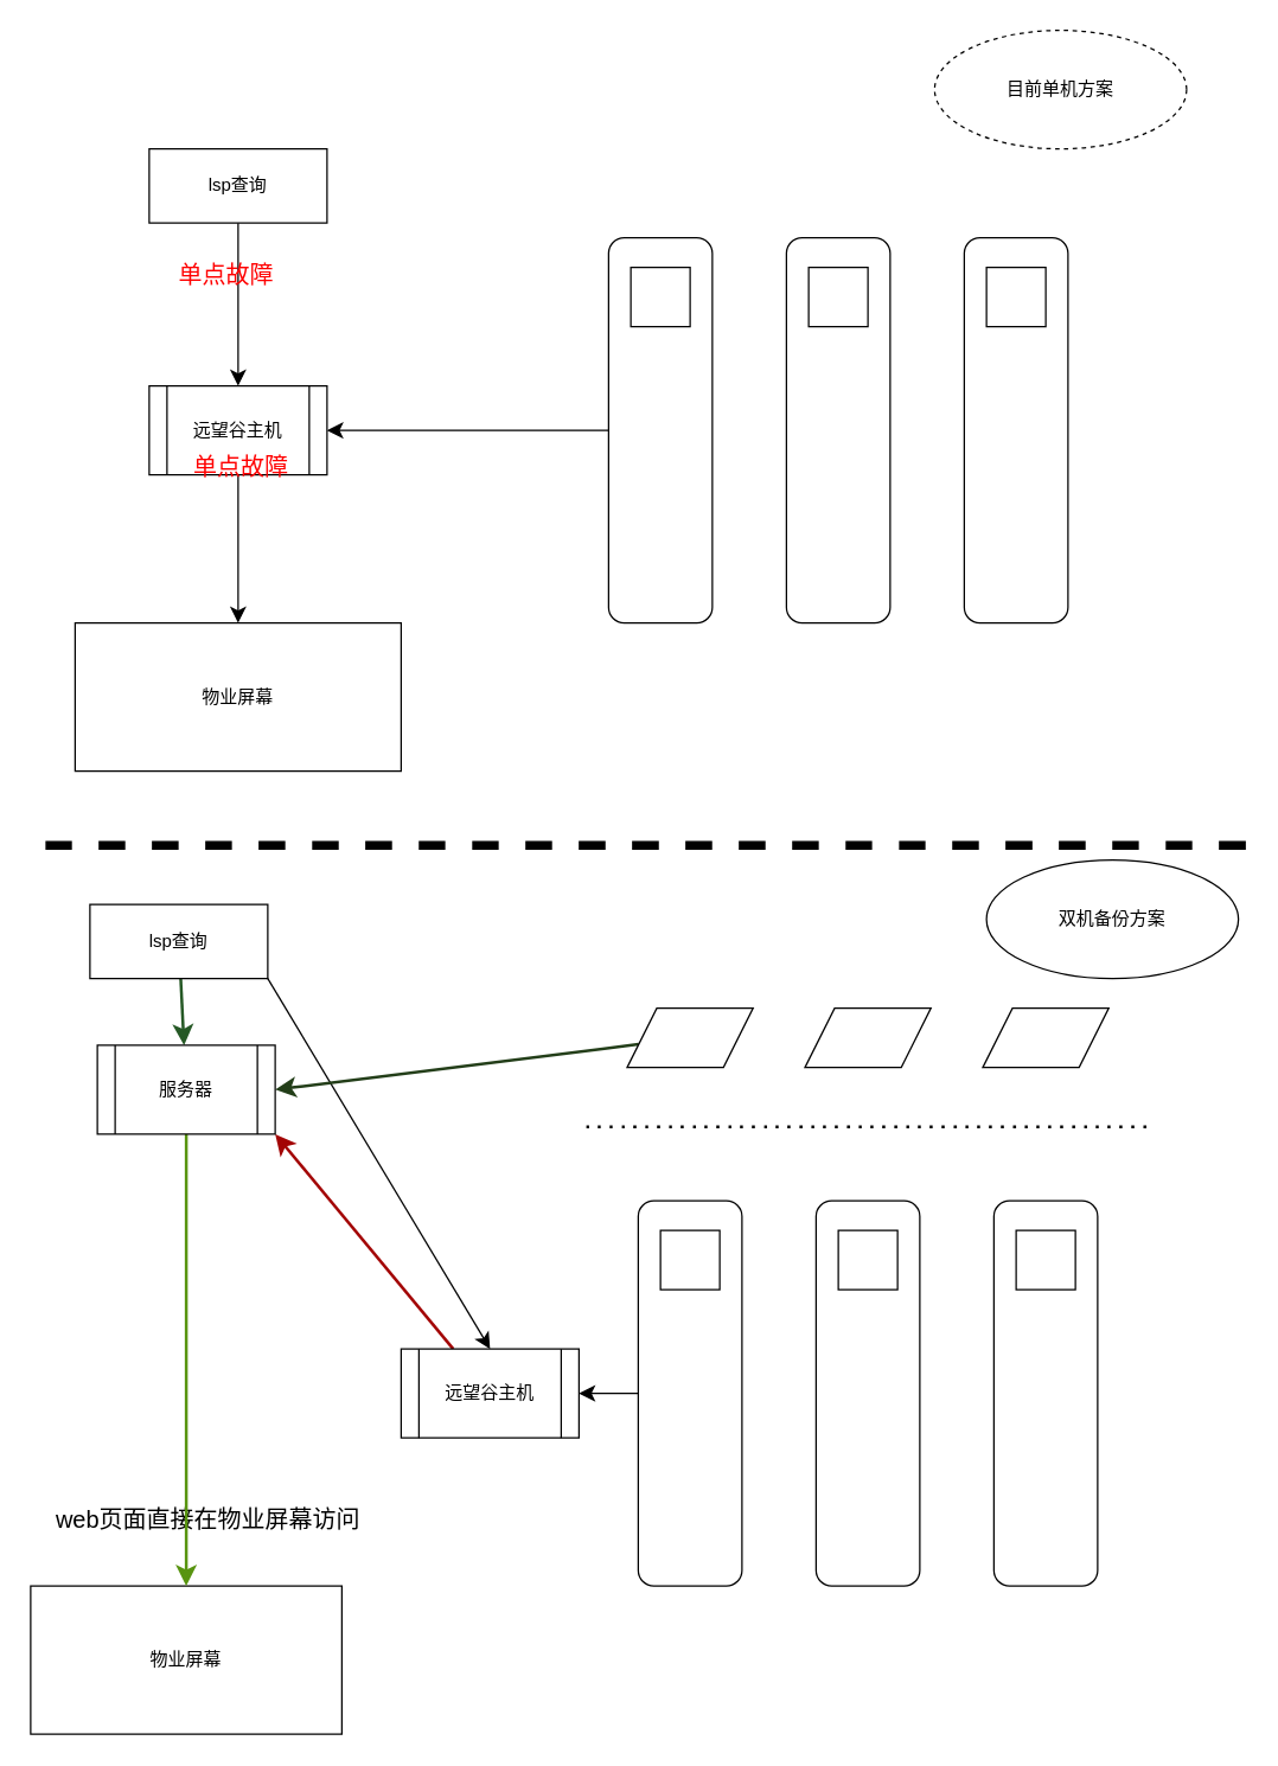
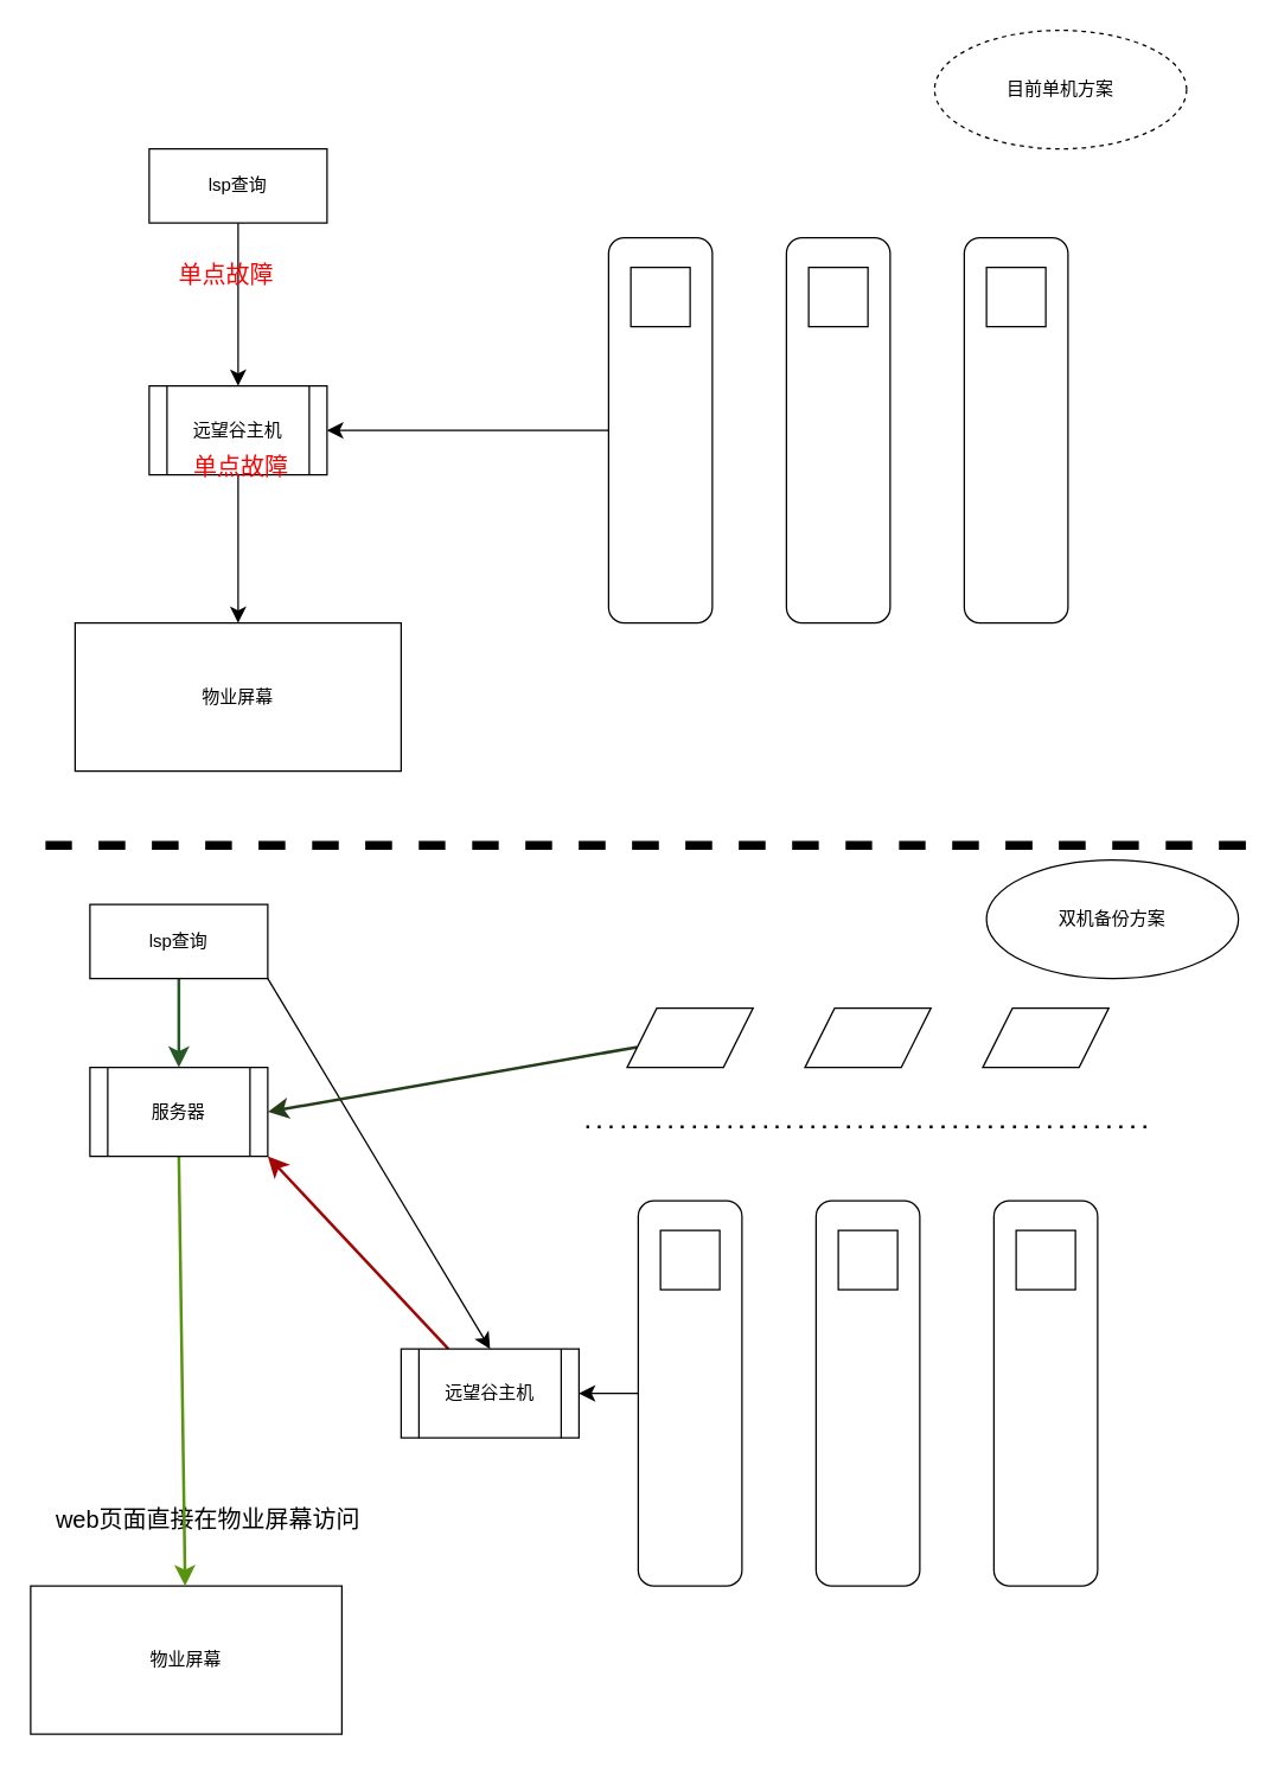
- <mxCell id="36" value="服务器" style="shape=process;whiteSpace=wrap;html=1;backgroundOutline=1;" parent="1" vertex="1"><mxGeometry x="65" y="705" width="120" height="60" as="geometry" /></mxCell>
+ <mxCell id="36" value="服务器" style="shape=process;whiteSpace=wrap;html=1;backgroundOutline=1;" parent="1" vertex="1"><mxGeometry x="60" y="720" width="120" height="60" as="geometry" /></mxCell>
